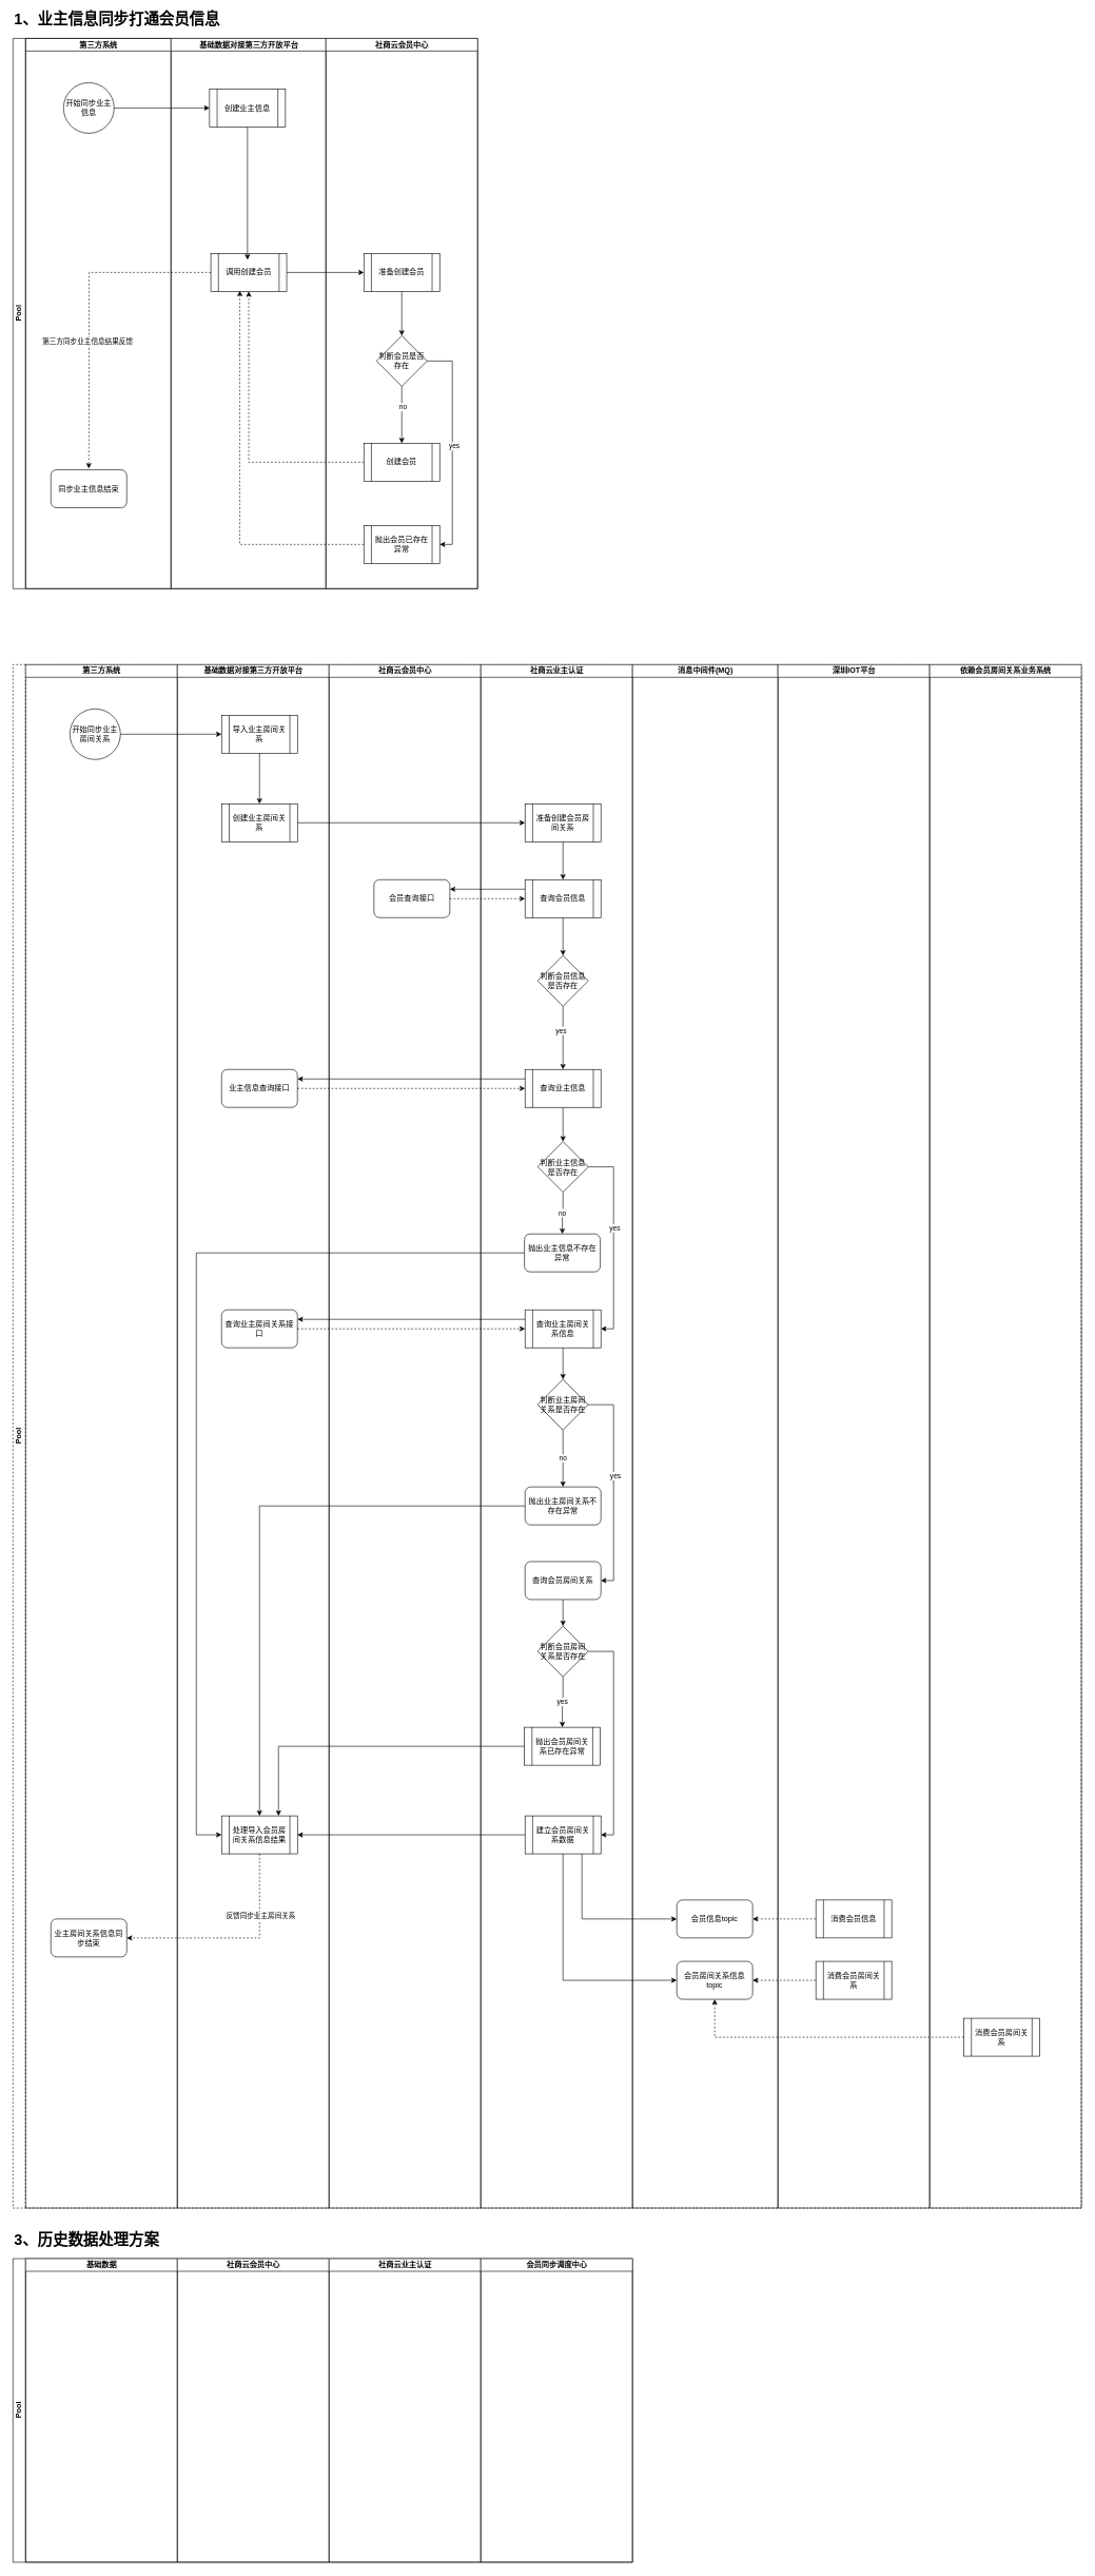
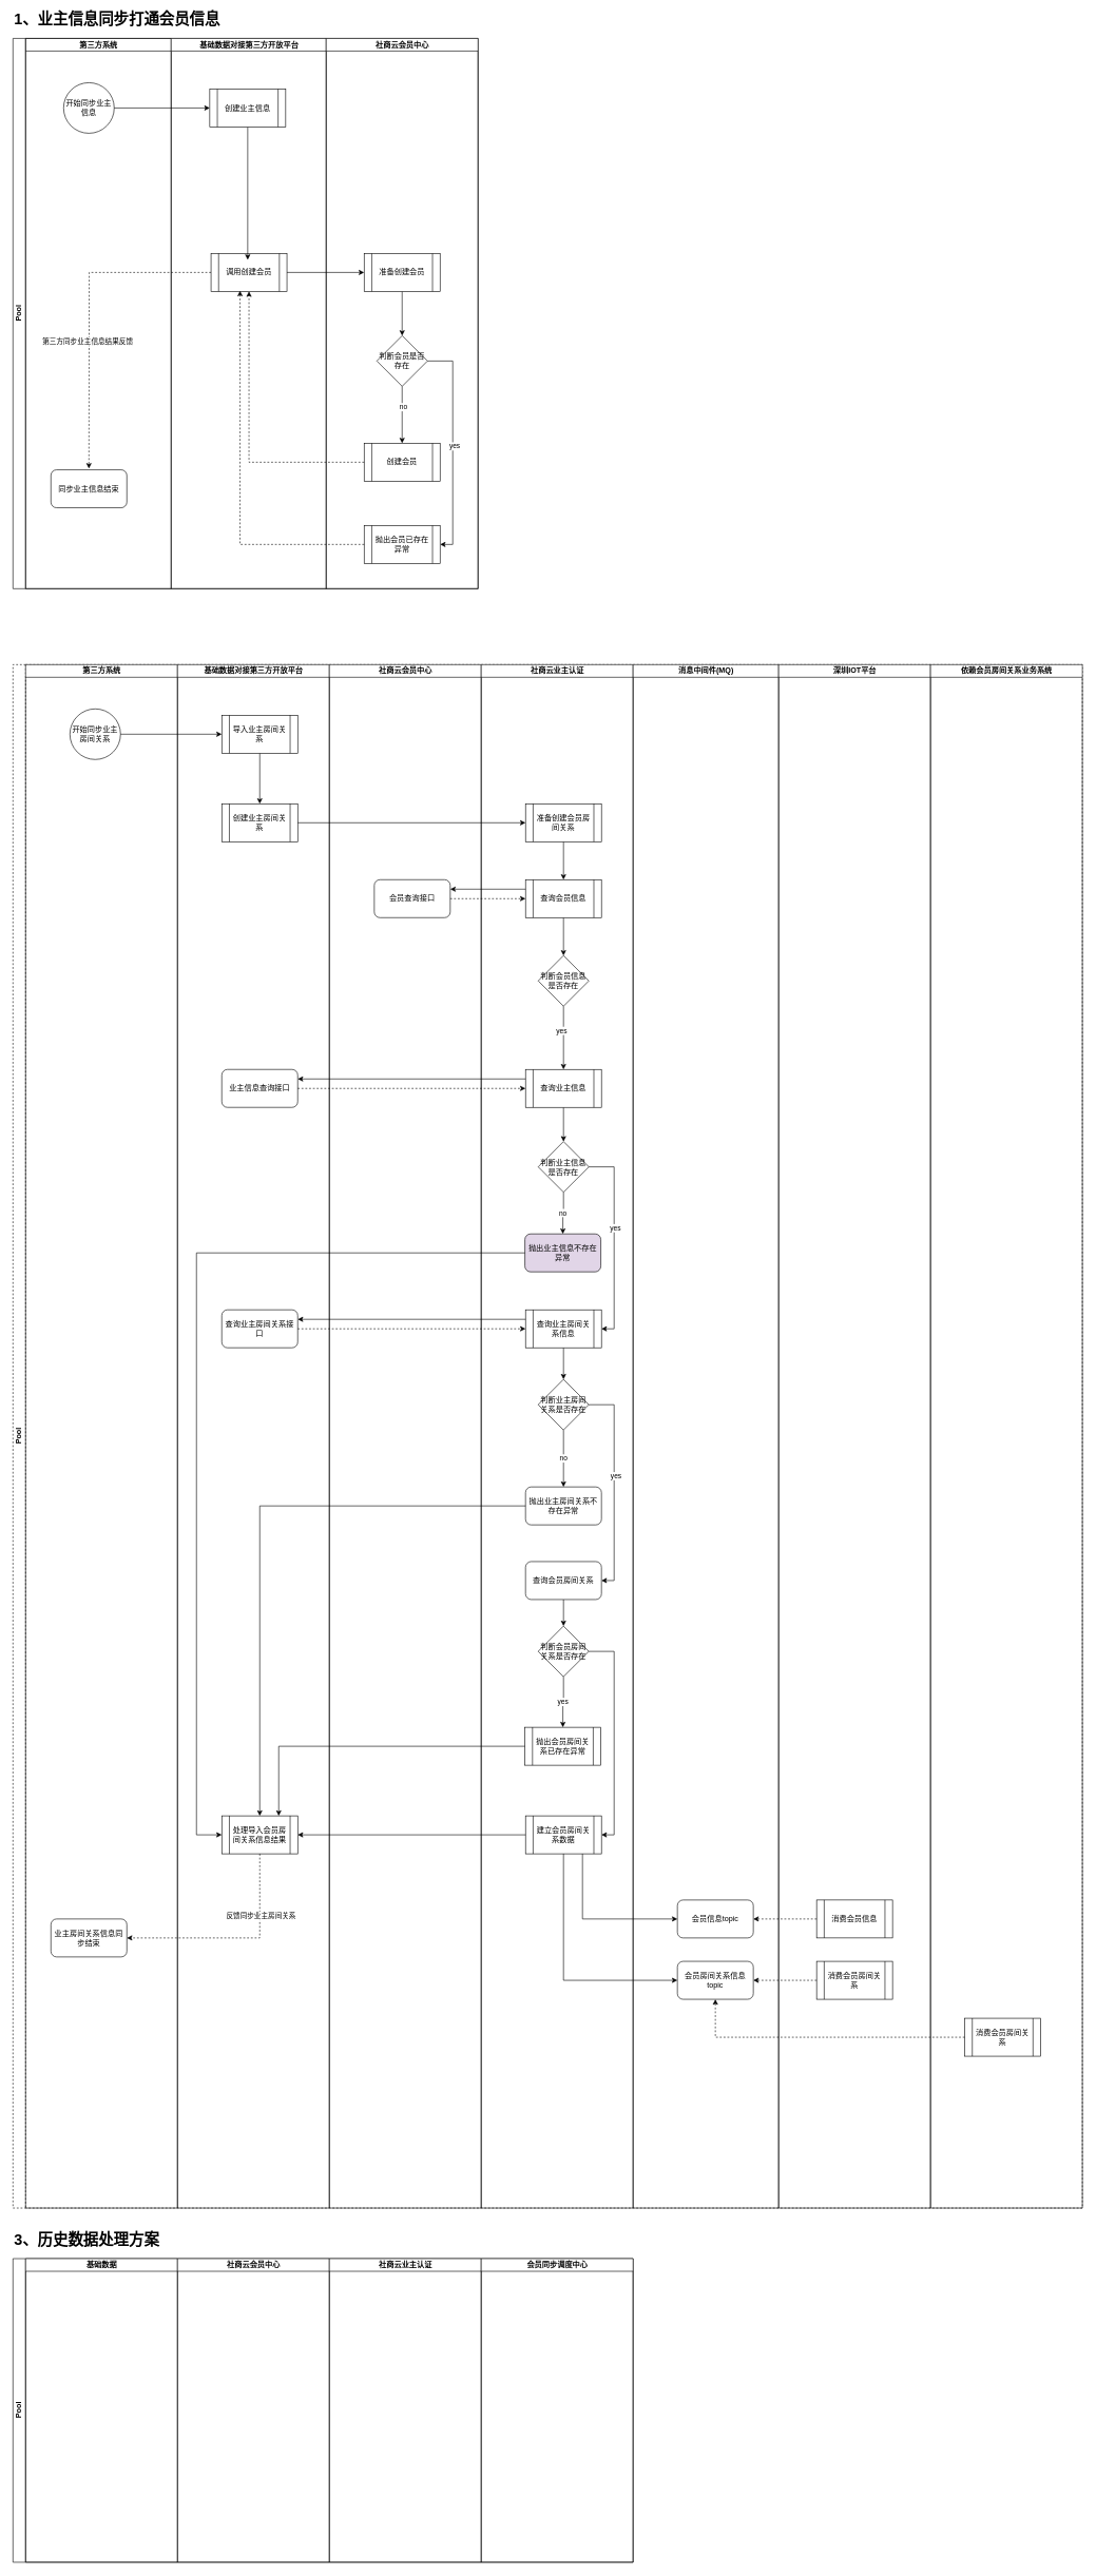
- <mxCell id="46" value="抛出业主信息不存在异常" style="rounded=1;whiteSpace=wrap;html=1;" vertex="1" parent="18"><mxGeometry x="69" y="900" width="120" height="60" as="geometry" /></mxCell>
+ <mxCell id="46" value="抛出业主信息不存在异常" style="rounded=1;whiteSpace=wrap;html=1;fillColor=#e1d5e7;" vertex="1" parent="18"><mxGeometry x="69" y="900" width="120" height="60" as="geometry" /></mxCell>
